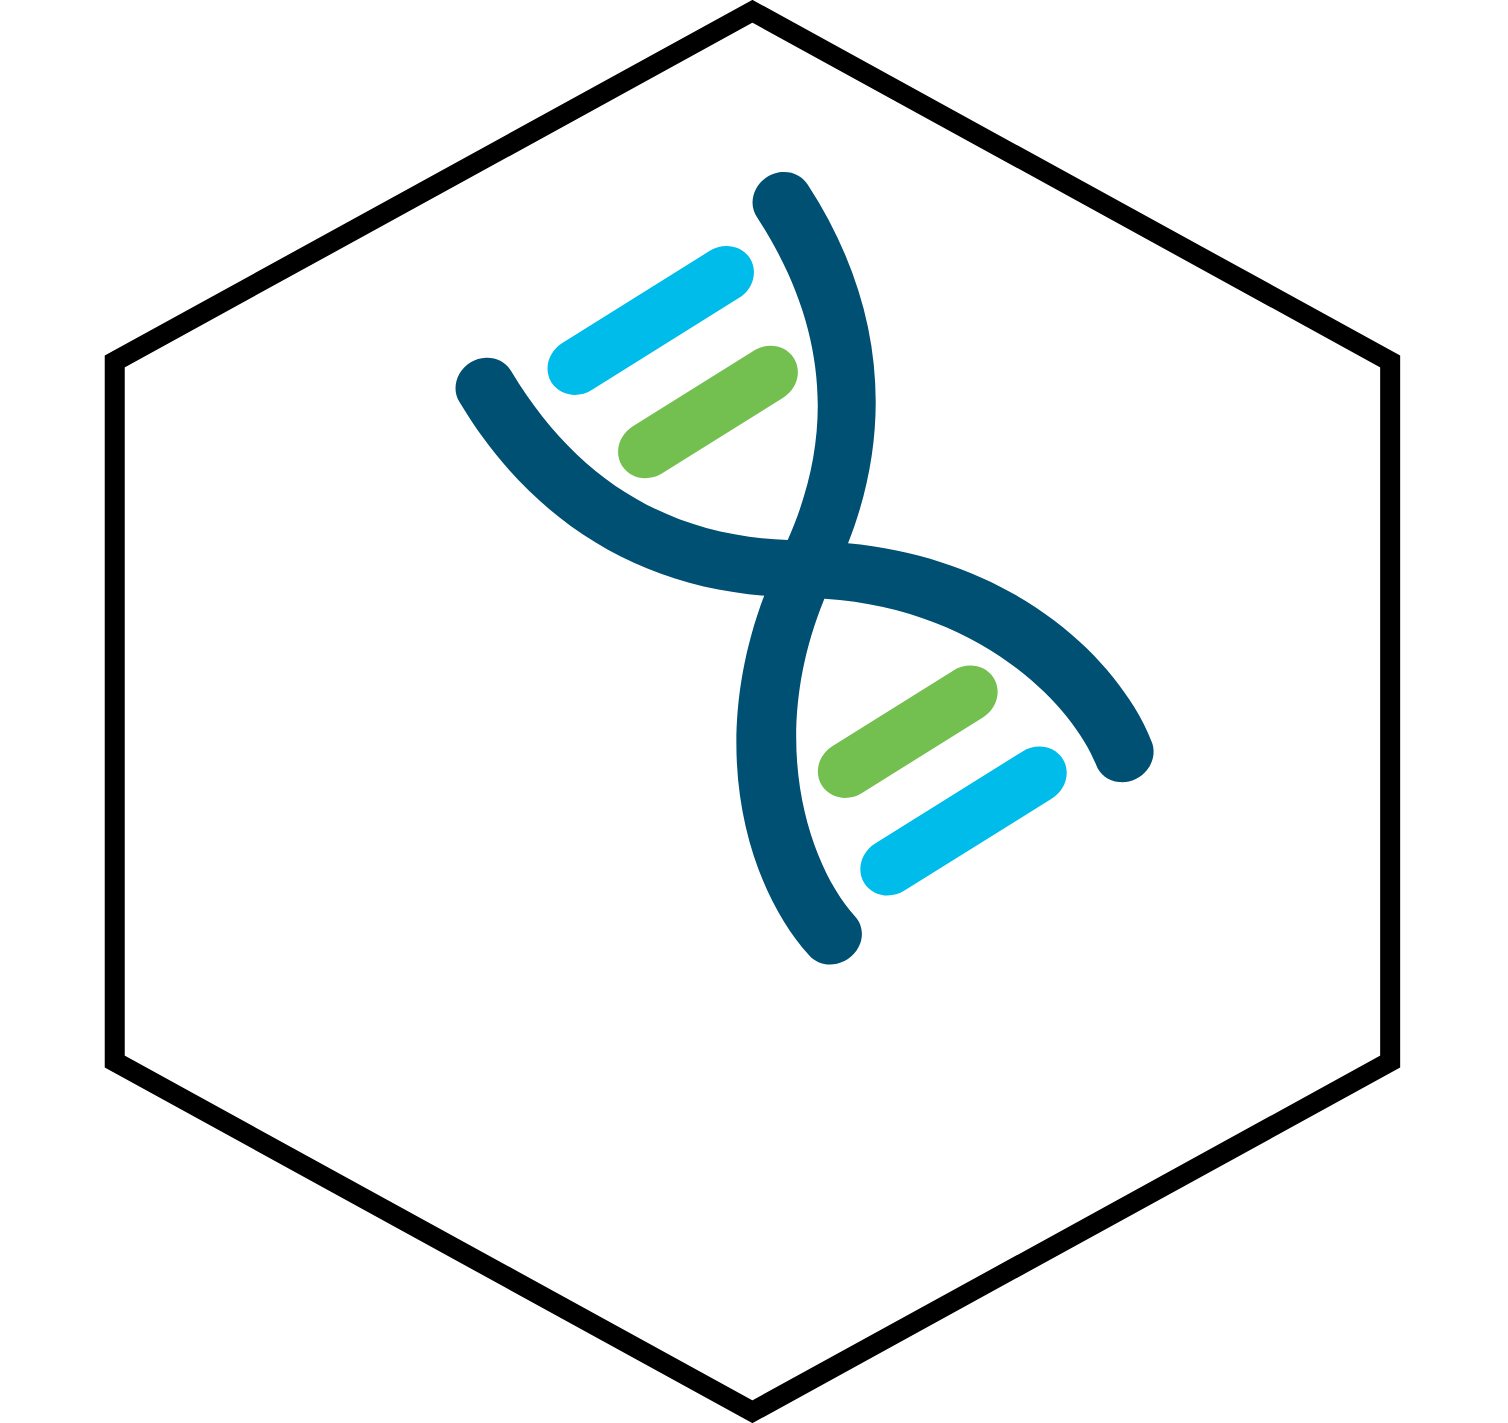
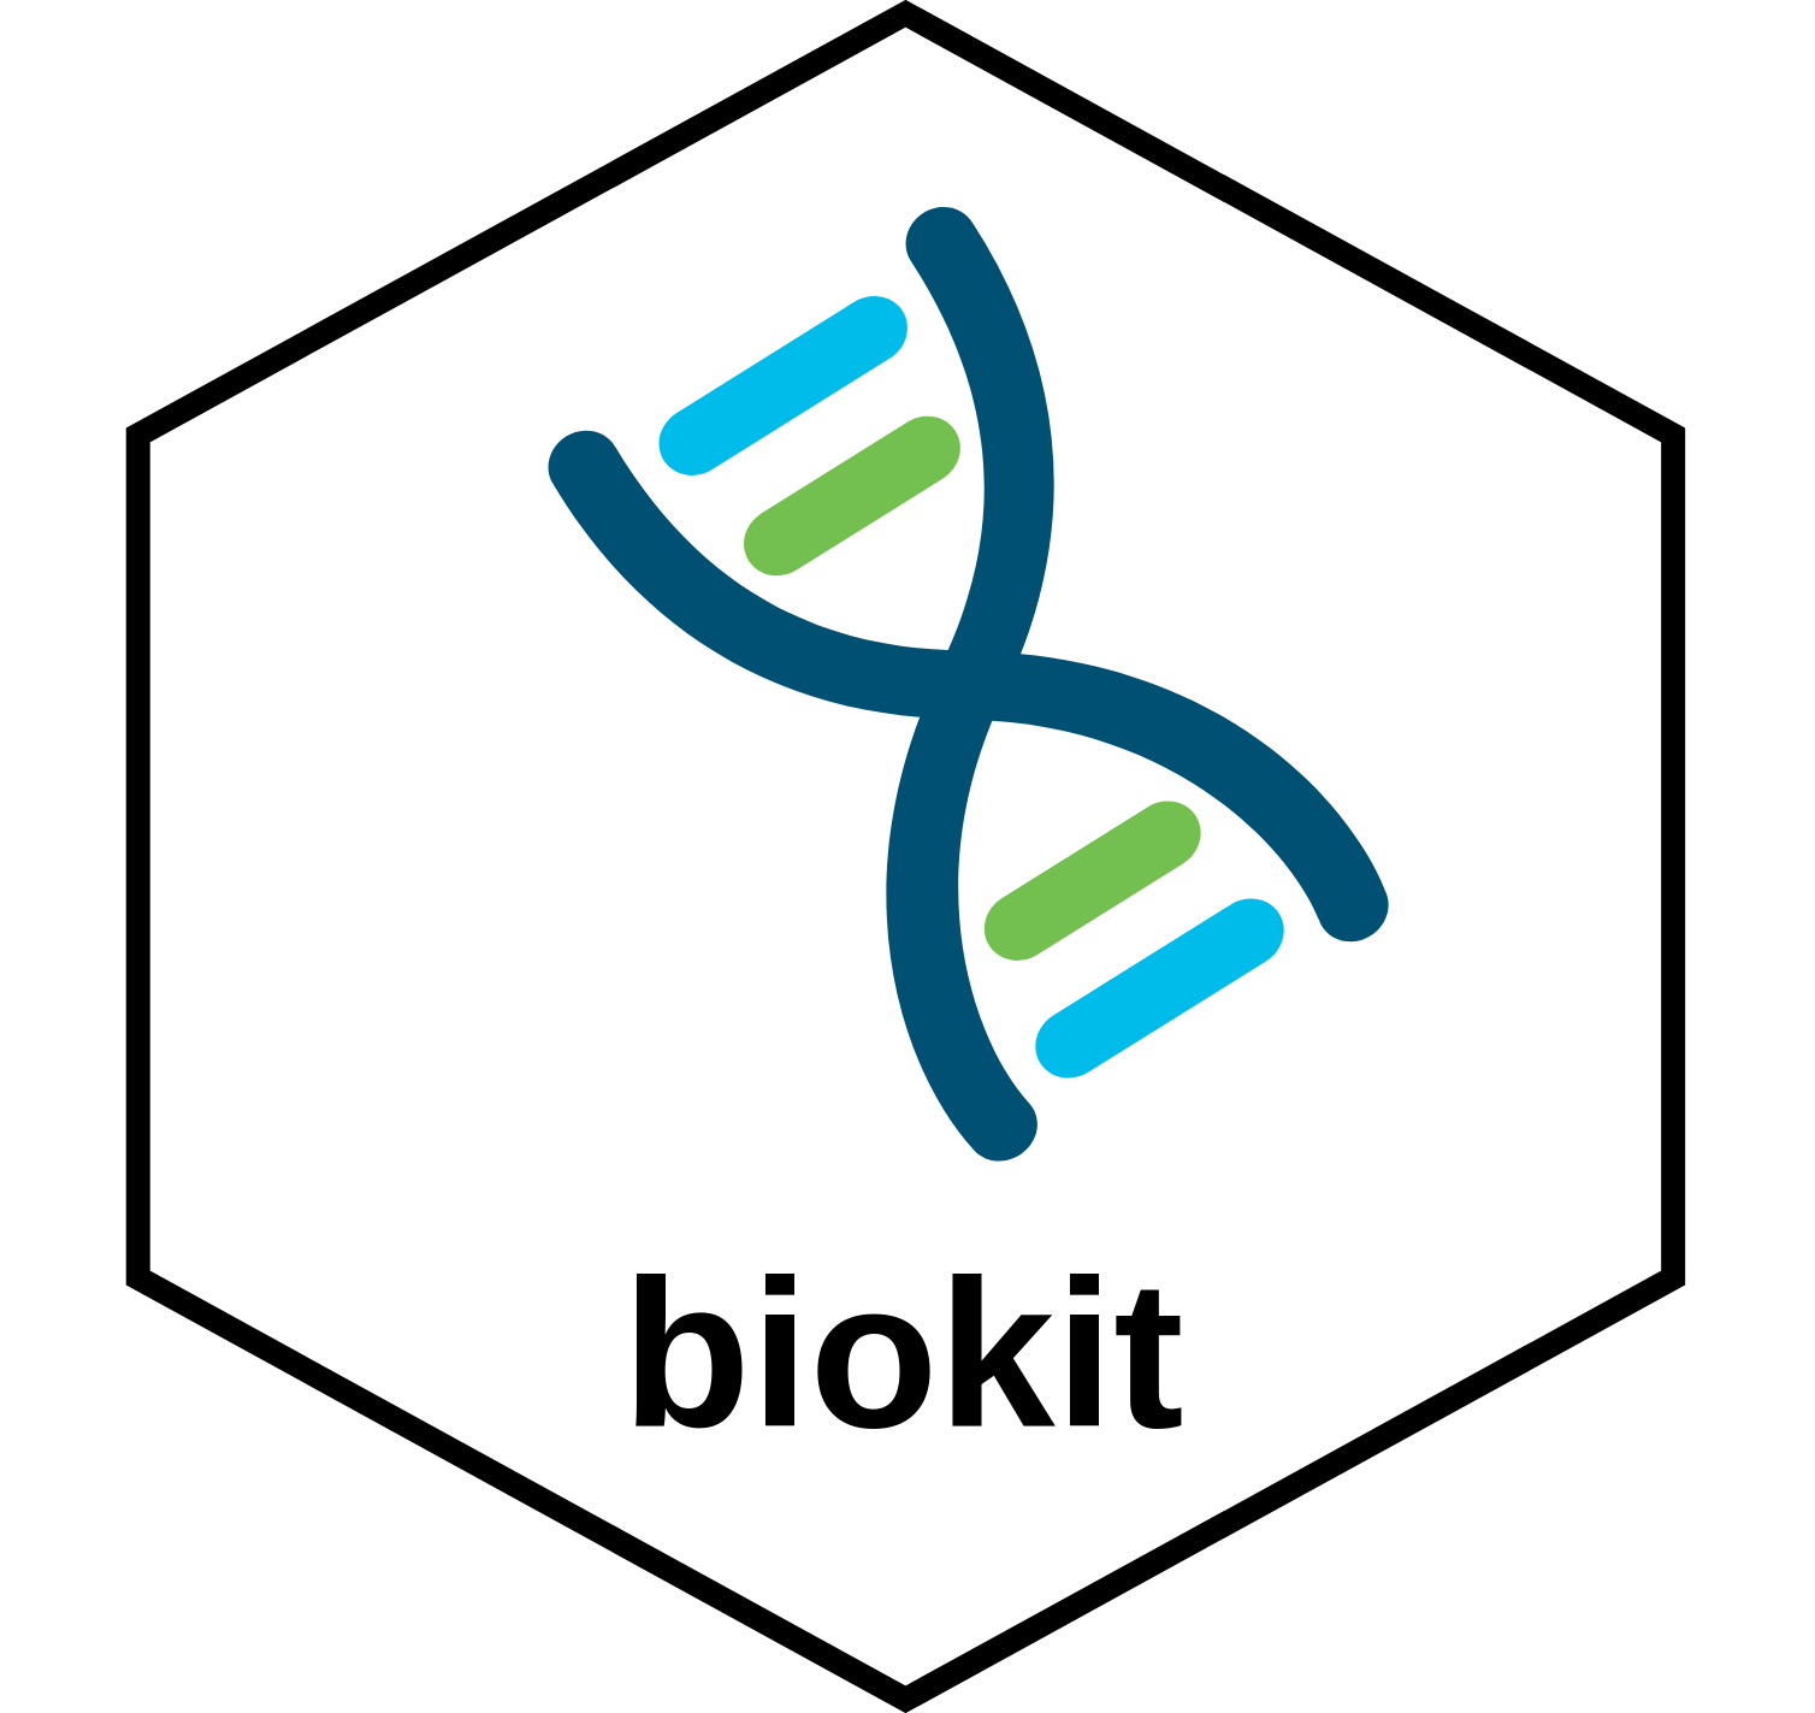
+ <mxCell id="7" value="biokit" style="text;html=1;strokeColor=none;fillColor=none;align=center;verticalAlign=middle;whiteSpace=wrap;rounded=0;fontFamily=arial;fontSize=70;fontStyle=1" parent="1" vertex="1"><mxGeometry x="190.38" y="400" width="220" height="80" as="geometry" /></mxCell>
